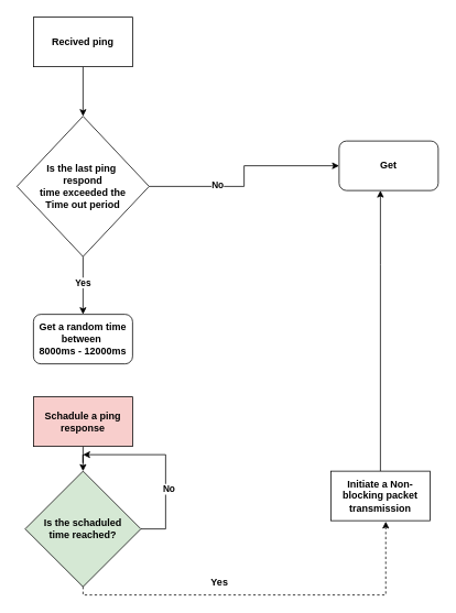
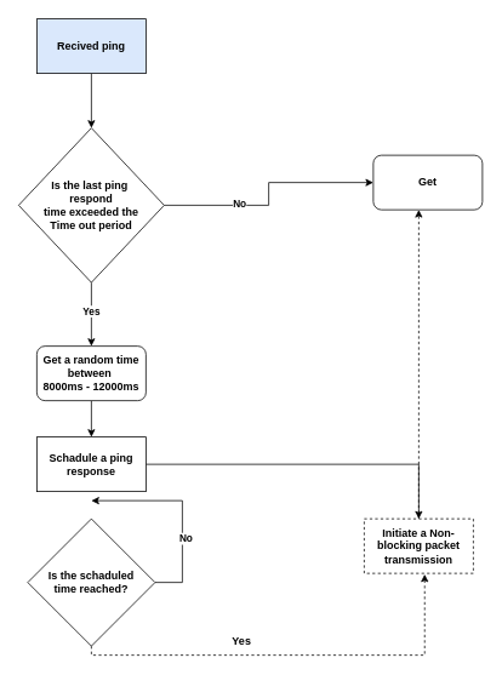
- <mxCell id="3" value="Recived ping" style="rounded=0;whiteSpace=wrap;html=1;fontStyle=1" vertex="1" parent="1"><mxGeometry x="40" y="20" width="120" height="60" as="geometry" /></mxCell>
+ <mxCell id="3" value="Recived ping" style="rounded=0;whiteSpace=wrap;html=1;fontStyle=1;fillColor=#dae8fc;" vertex="1" parent="1"><mxGeometry x="40" y="20" width="120" height="60" as="geometry" /></mxCell>
- <mxCell id="17" style="edgeStyle=orthogonalEdgeStyle;rounded=0;orthogonalLoop=1;jettySize=auto;html=1;fontStyle=1" edge="1" parent="1" source="18" target="11"><mxGeometry relative="1" as="geometry"><Array as="points"><mxPoint x="460" y="320" /><mxPoint x="460" y="320" /></Array></mxGeometry></mxCell>
+ <mxCell id="17" style="edgeStyle=orthogonalEdgeStyle;rounded=0;orthogonalLoop=1;jettySize=auto;html=1;fontStyle=1;dashed=1;" edge="1" parent="1" source="18" target="11"><mxGeometry relative="1" as="geometry"><Array as="points"><mxPoint x="460" y="320" /><mxPoint x="460" y="320" /></Array></mxGeometry></mxCell>
+ <mxCell id="9" style="edgeStyle=orthogonalEdgeStyle;rounded=0;orthogonalLoop=1;jettySize=auto;html=1;entryX=0.5;entryY=0;entryDx=0;entryDy=0;fontStyle=1" edge="1" parent="1" source="10" target="16"><mxGeometry relative="1" as="geometry" /></mxCell>
- <mxCell id="16" value="Schadule a ping&lt;br&gt;response" style="rounded=0;whiteSpace=wrap;html=1;fontStyle=1;fillColor=#f8cecc;" vertex="1" parent="1"><mxGeometry x="40" y="480" width="120" height="60" as="geometry" /></mxCell>
+ <mxCell id="16" value="Schadule a ping&lt;br&gt;response" style="rounded=0;whiteSpace=wrap;html=1;fontStyle=1" vertex="1" parent="1"><mxGeometry x="40" y="480" width="120" height="60" as="geometry" /></mxCell>
- <mxCell id="15" style="edgeStyle=orthogonalEdgeStyle;rounded=0;orthogonalLoop=1;jettySize=auto;html=1;entryX=0.5;entryY=0;entryDx=0;entryDy=0;fontStyle=1" edge="1" parent="1" source="16" target="14"><mxGeometry relative="1" as="geometry" /></mxCell>
+ <mxCell id="15" style="edgeStyle=orthogonalEdgeStyle;rounded=0;orthogonalLoop=1;jettySize=auto;html=1;fontStyle=1;" edge="1" parent="1" source="16" target="18"><mxGeometry relative="1" as="geometry" /></mxCell>
- <mxCell id="18" value="Initiate a Non-blocking packet&lt;br&gt;transmission" style="rounded=0;whiteSpace=wrap;html=1;fontStyle=1" vertex="1" parent="1"><mxGeometry x="400" y="570" width="120" height="60" as="geometry" /></mxCell>
+ <mxCell id="18" value="Initiate a Non-blocking packet&lt;br&gt;transmission" style="rounded=0;whiteSpace=wrap;html=1;fontStyle=1;dashed=1;" vertex="1" parent="1"><mxGeometry x="400" y="570" width="120" height="60" as="geometry" /></mxCell>
- <mxCell id="14" value="Is the schaduled&lt;br&gt;time reached?" style="rhombus;whiteSpace=wrap;html=1;fontStyle=1;fillColor=#d5e8d4;" vertex="1" parent="1"><mxGeometry x="30" y="570" width="140" height="140" as="geometry" /></mxCell>
+ <mxCell id="14" value="Is the schaduled&lt;br&gt;time reached?" style="rhombus;whiteSpace=wrap;html=1;fontStyle=1" vertex="1" parent="1"><mxGeometry x="30" y="570" width="140" height="140" as="geometry" /></mxCell>
